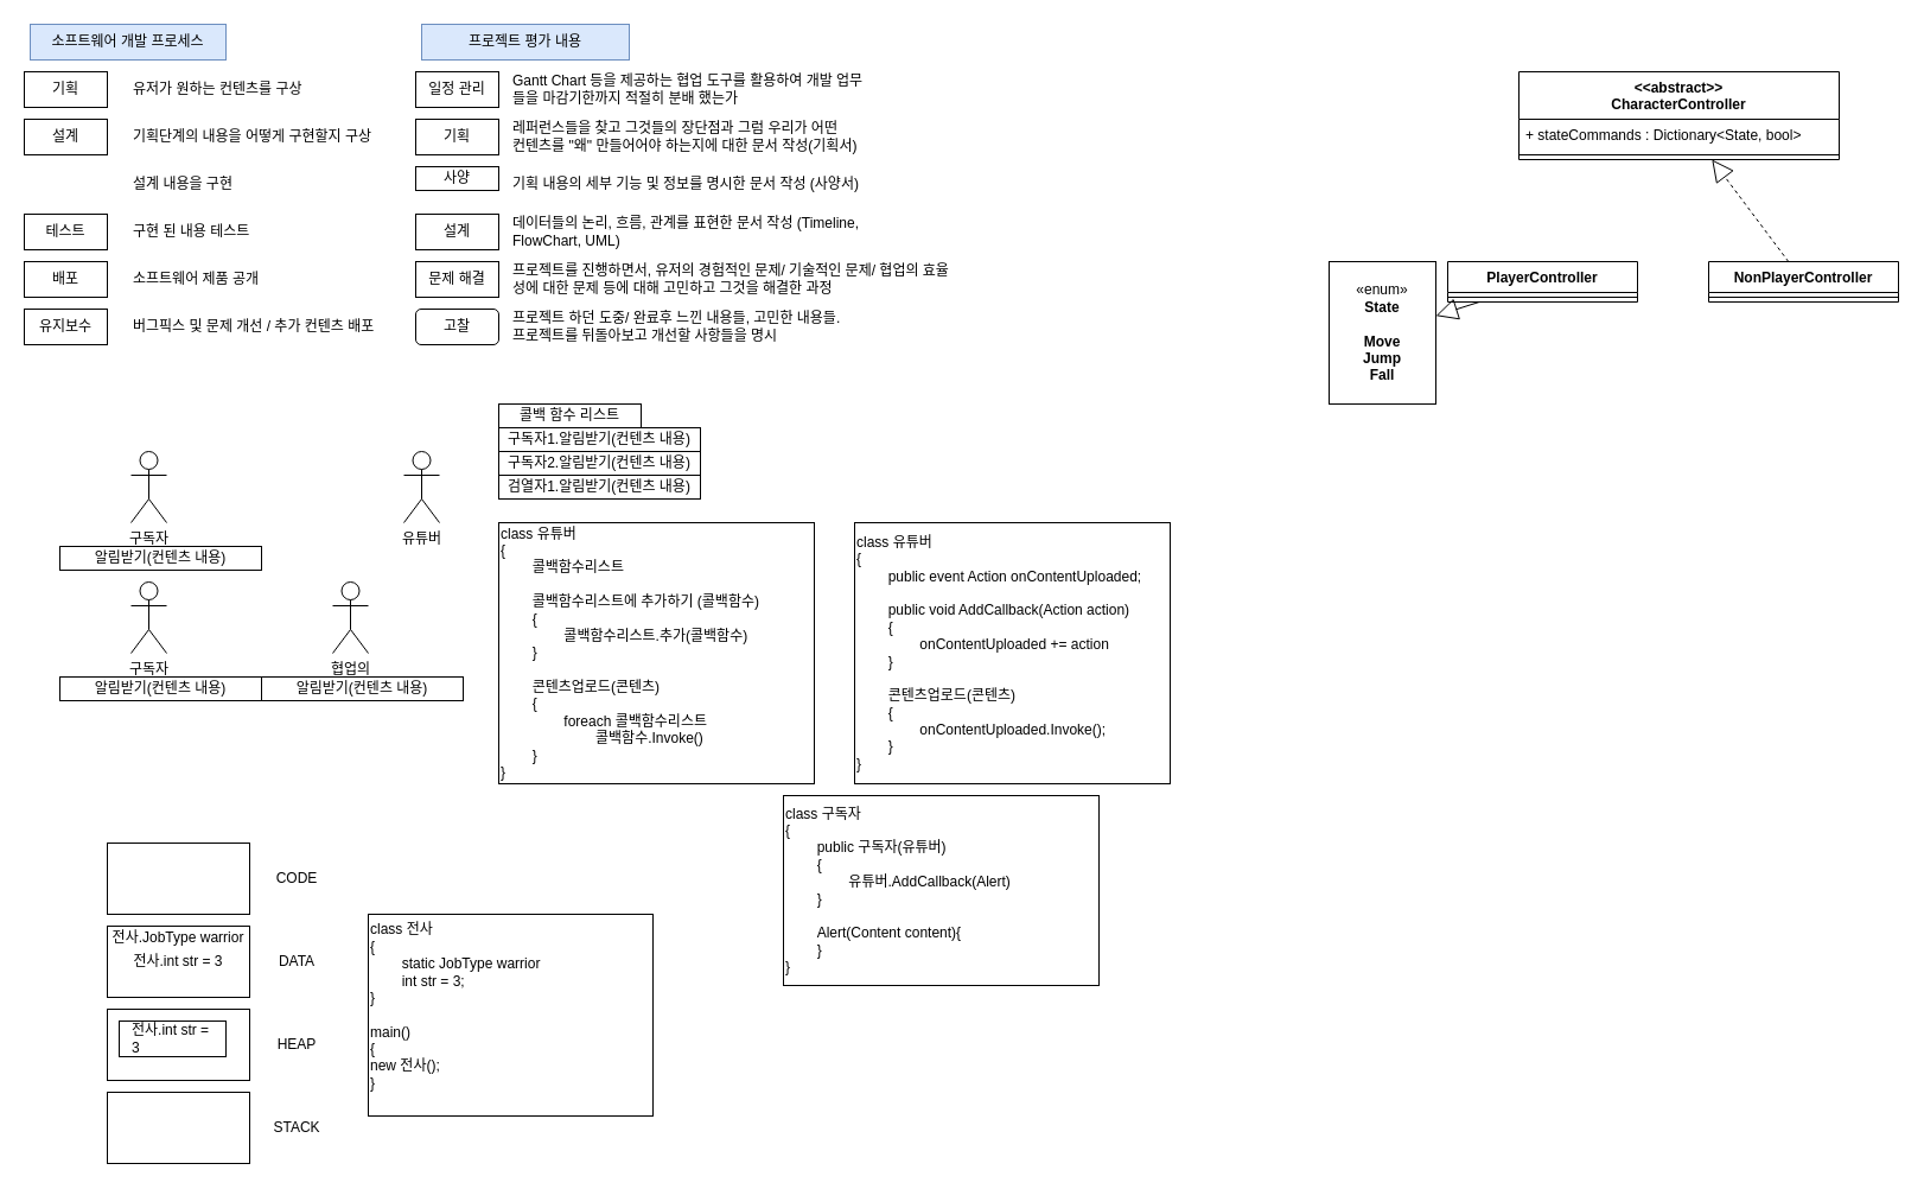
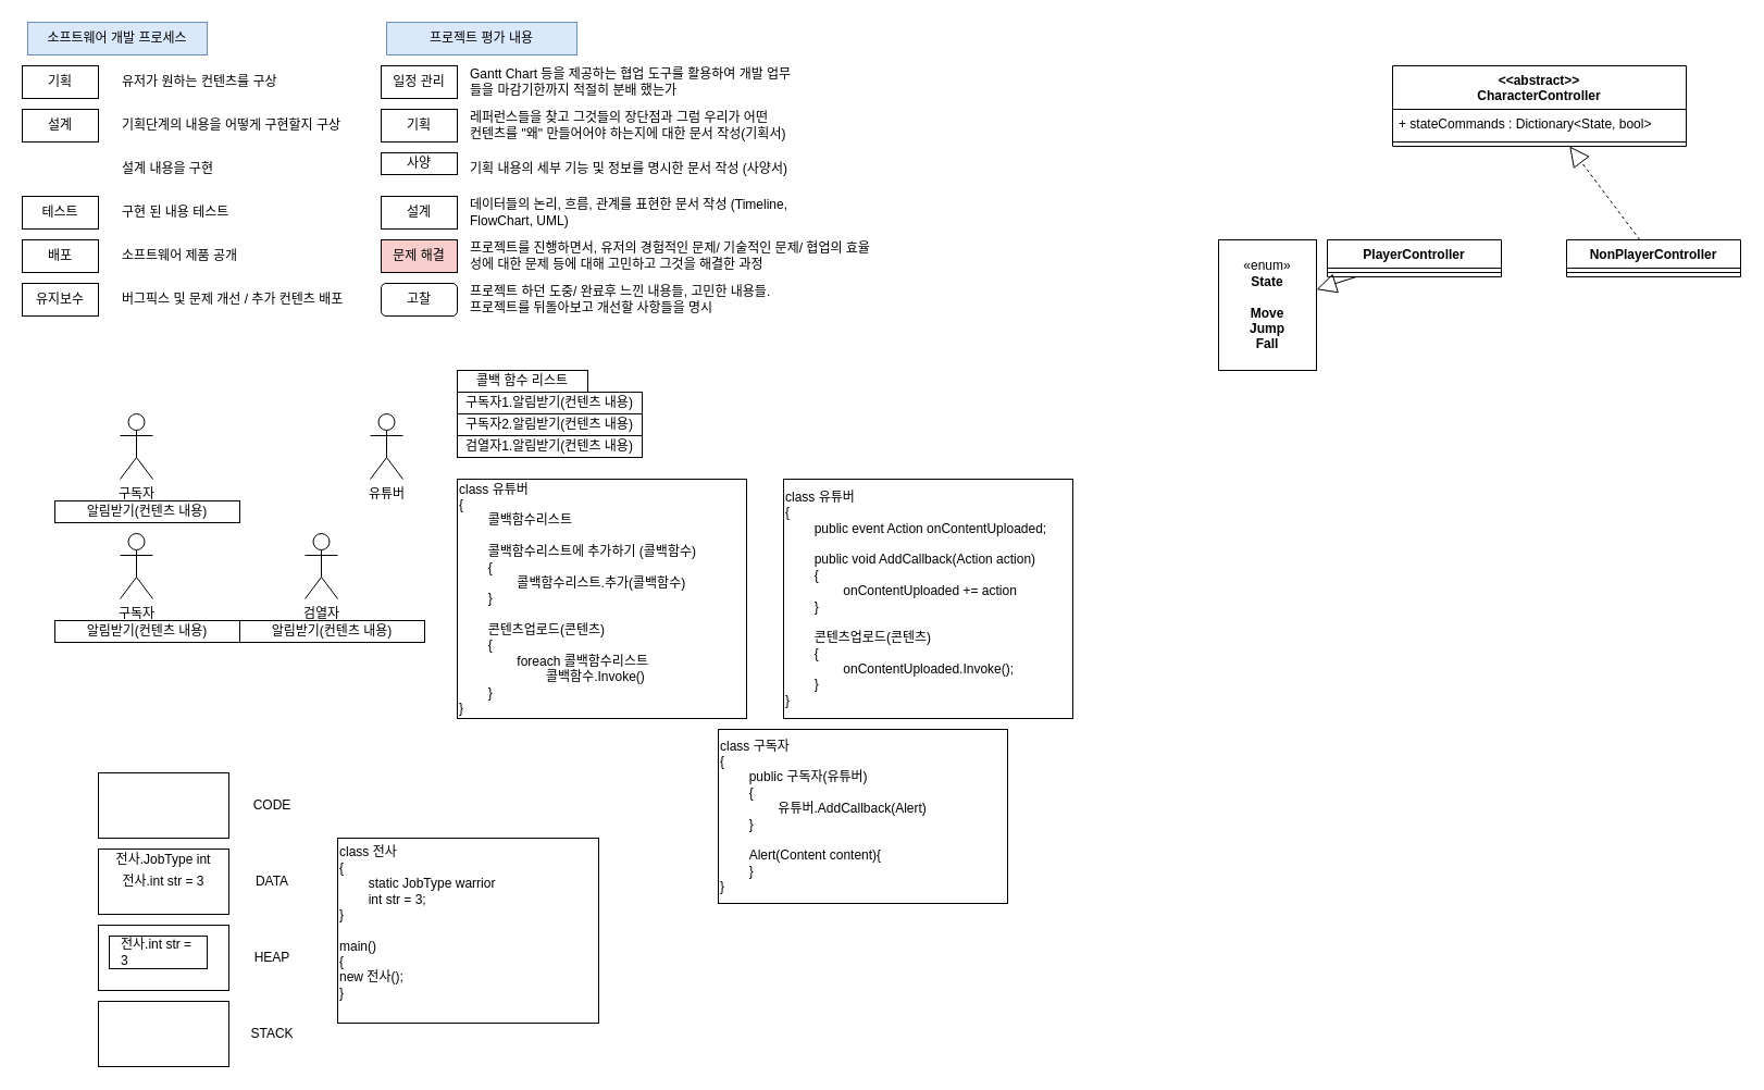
- <mxCell id="22" value="문제 해결" style="rounded=0;whiteSpace=wrap;html=1;" parent="1" vertex="1"><mxGeometry x="350" y="220" width="70" height="30" as="geometry" /></mxCell>
+ <mxCell id="22" value="문제 해결" style="rounded=0;whiteSpace=wrap;html=1;fillColor=#f8cecc;" parent="1" vertex="1"><mxGeometry x="350" y="220" width="70" height="30" as="geometry" /></mxCell>
- <mxCell id="33" value="협업의" style="shape=umlActor;verticalLabelPosition=bottom;verticalAlign=top;html=1;outlineConnect=0;" parent="1" vertex="1"><mxGeometry x="280" y="490" width="30" height="60" as="geometry" /></mxCell>
+ <mxCell id="33" value="검열자" style="shape=umlActor;verticalLabelPosition=bottom;verticalAlign=top;html=1;outlineConnect=0;" parent="1" vertex="1"><mxGeometry x="280" y="490" width="30" height="60" as="geometry" /></mxCell>
- <mxCell id="50" value="전사.&lt;span style=&quot;text-align: left;&quot;&gt;JobType warrior&lt;/span&gt;" style="text;html=1;align=center;verticalAlign=middle;whiteSpace=wrap;rounded=0;" parent="1" vertex="1"><mxGeometry x="90" y="780" width="120" height="20" as="geometry" /></mxCell>
+ <mxCell id="50" value="전사.&lt;span style=&quot;text-align: left;&quot;&gt;JobType int&lt;/span&gt;" style="text;html=1;align=center;verticalAlign=middle;whiteSpace=wrap;rounded=0;" parent="1" vertex="1"><mxGeometry x="90" y="780" width="120" height="20" as="geometry" /></mxCell>
